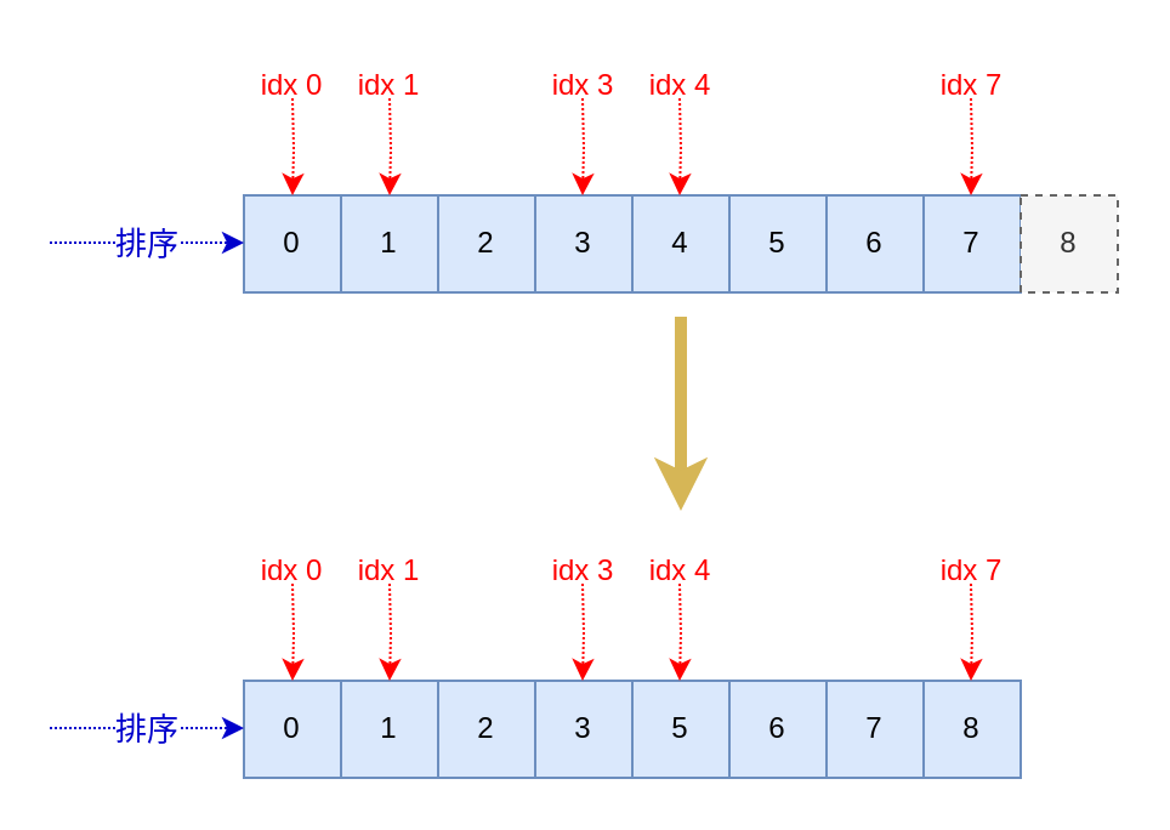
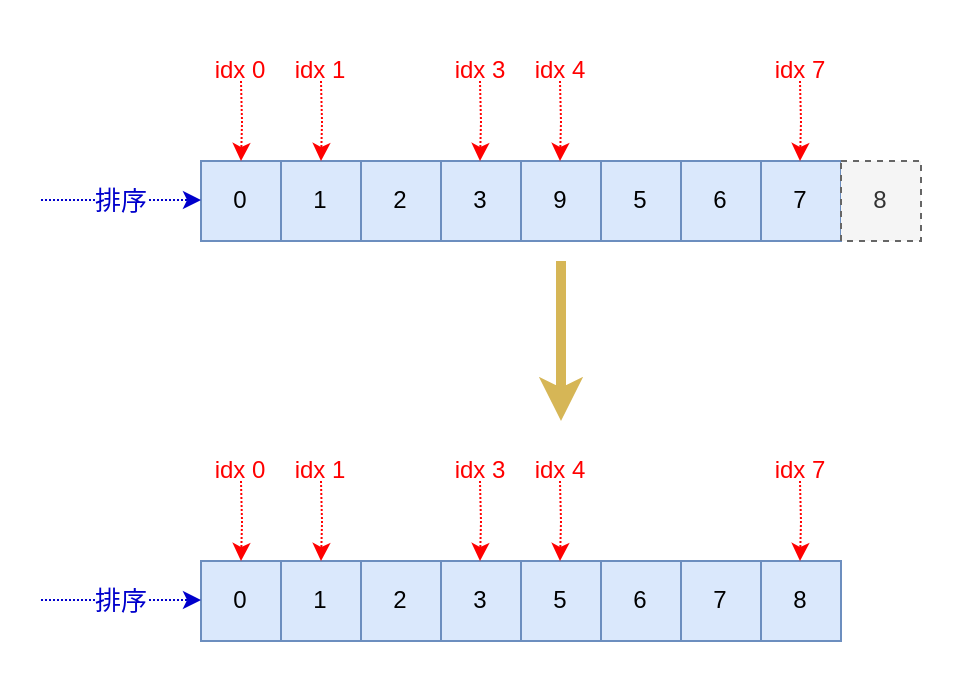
- <mxCell id="25" value="4" style="rounded=0;whiteSpace=wrap;html=1;fillColor=#dae8fc;strokeColor=#6c8ebf;" vertex="1" parent="1"><mxGeometry x="260" y="80" width="40" height="40" as="geometry" /></mxCell>
+ <mxCell id="25" value="9" style="rounded=0;whiteSpace=wrap;html=1;fillColor=#dae8fc;strokeColor=#6c8ebf;" vertex="1" parent="1"><mxGeometry x="260" y="80" width="40" height="40" as="geometry" /></mxCell>
